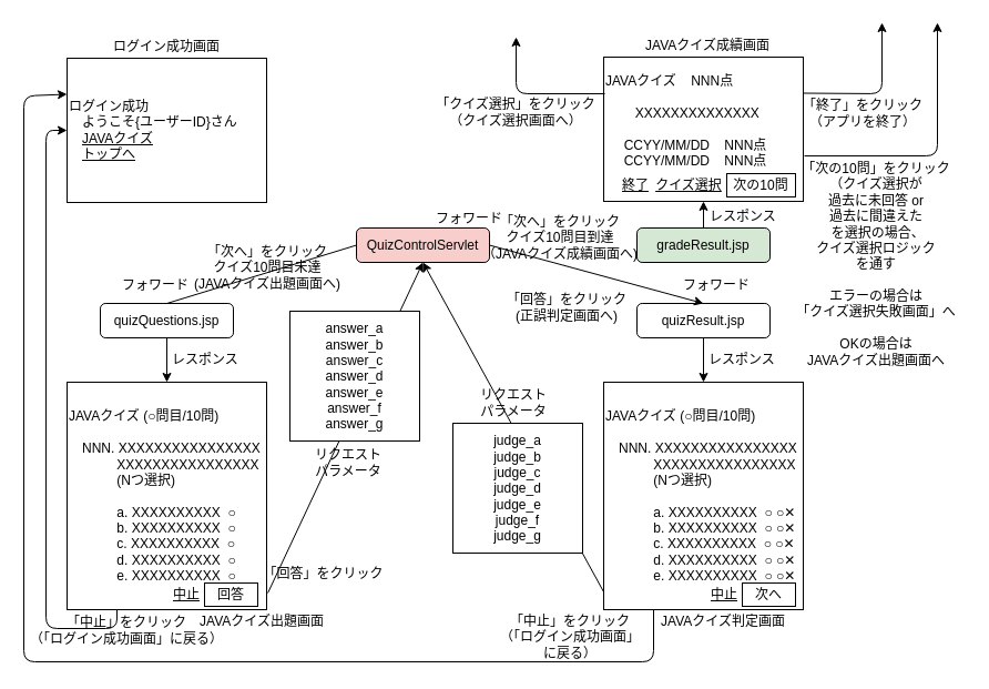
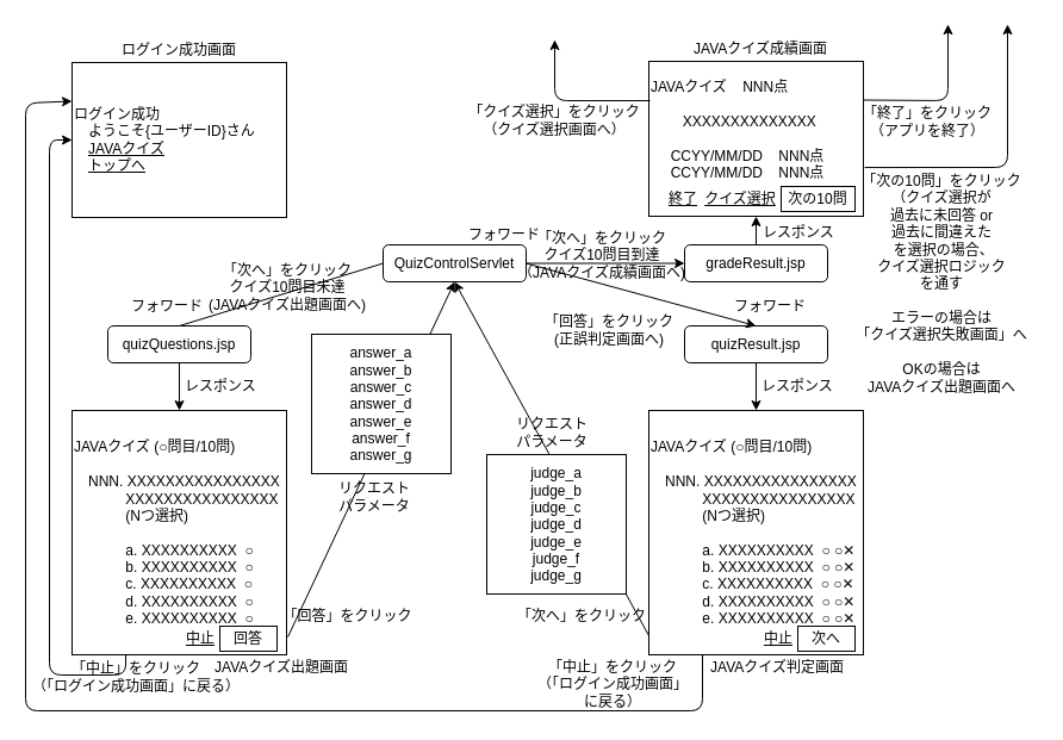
- <mxCell id="31" value="QuizControlServlet" style="rounded=1;whiteSpace=wrap;html=1;fillColor=#f8cecc;" parent="1" vertex="1"><mxGeometry x="321" y="205" width="120" height="31" as="geometry" /></mxCell>
+ <mxCell id="31" value="QuizControlServlet" style="rounded=1;whiteSpace=wrap;html=1;" parent="1" vertex="1"><mxGeometry x="321" y="205" width="120" height="31" as="geometry" /></mxCell>
+ <mxCell id="41" value="" style="endArrow=classic;html=1;exitX=1;exitY=0.5;exitDx=0;exitDy=0;entryX=0;entryY=0.5;entryDx=0;entryDy=0;" parent="1" source="31" target="40" edge="1"><mxGeometry width="50" height="50" relative="1" as="geometry"><mxPoint x="451" y="248.5" as="sourcePoint" /><mxPoint x="644" y="283" as="targetPoint" /></mxGeometry></mxCell>
- <mxCell id="40" value="gradeResult.jsp" style="rounded=1;whiteSpace=wrap;html=1;fillColor=#d5e8d4;" parent="1" vertex="1"><mxGeometry x="574" y="205" width="120" height="31" as="geometry" /></mxCell>
+ <mxCell id="40" value="gradeResult.jsp" style="rounded=1;whiteSpace=wrap;html=1;" parent="1" vertex="1"><mxGeometry x="574" y="205" width="120" height="31" as="geometry" /></mxCell>
+ <mxCell id="47" value="「次へ」をクリック" style="text;html=1;strokeColor=none;fillColor=none;align=center;verticalAlign=middle;whiteSpace=wrap;rounded=0;" parent="1" vertex="1"><mxGeometry x="432" y="507" width="112" height="20" as="geometry" /></mxCell>
